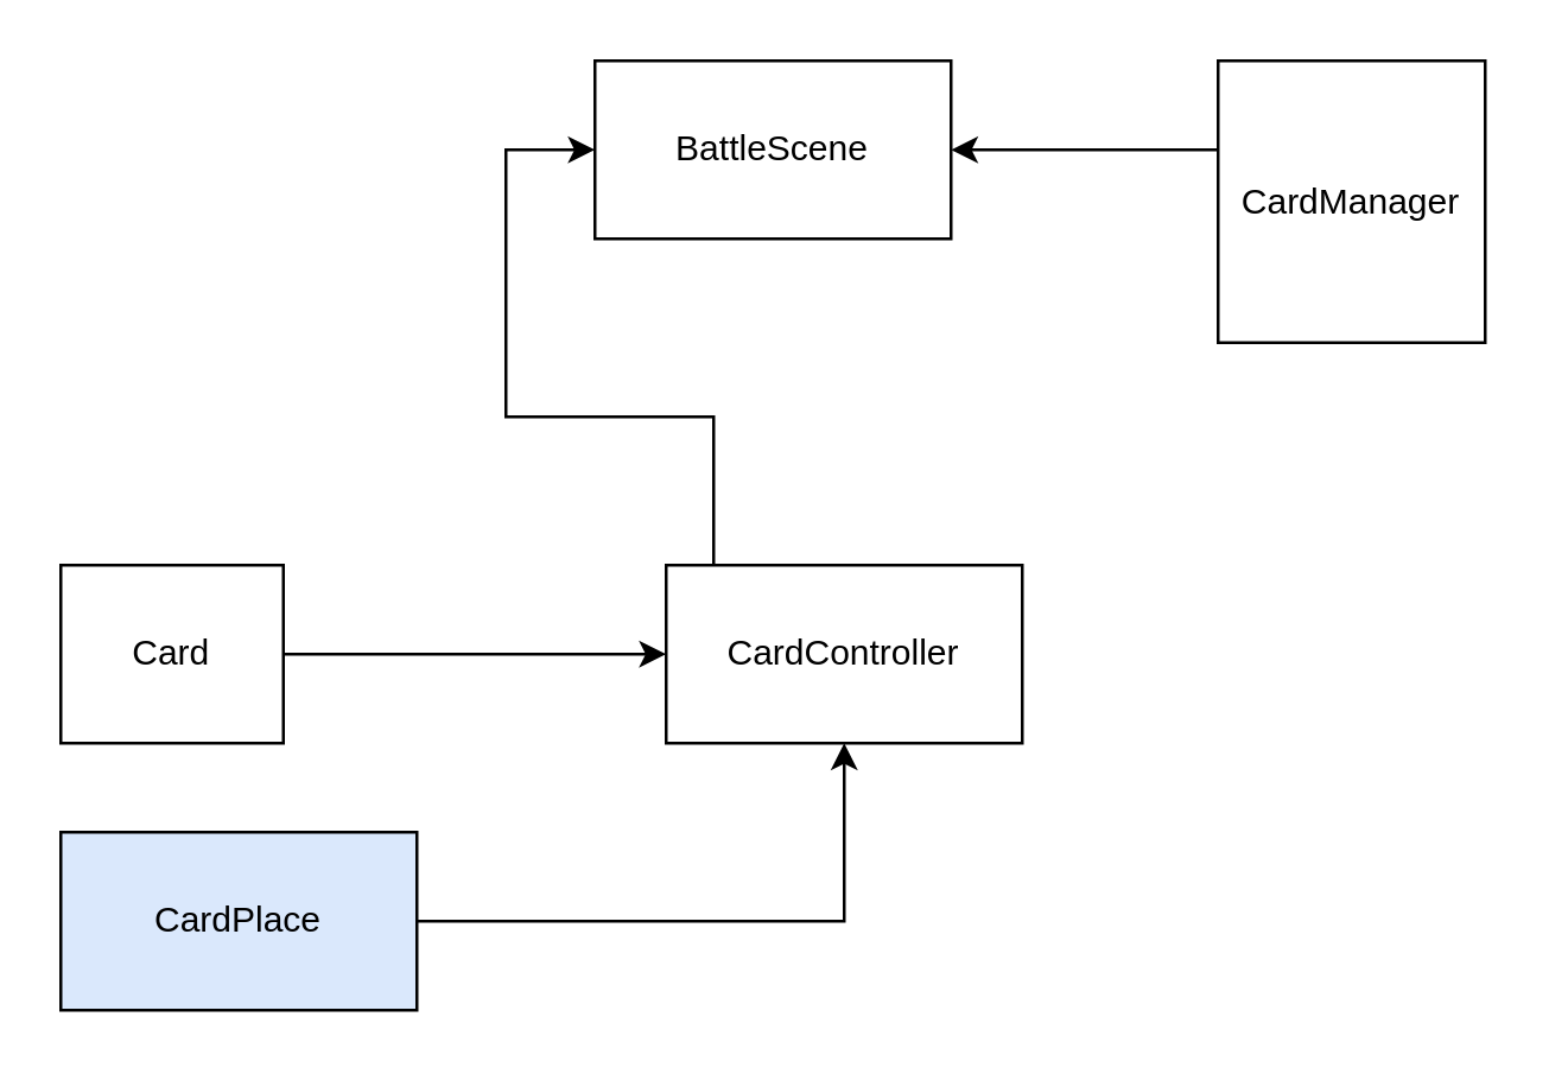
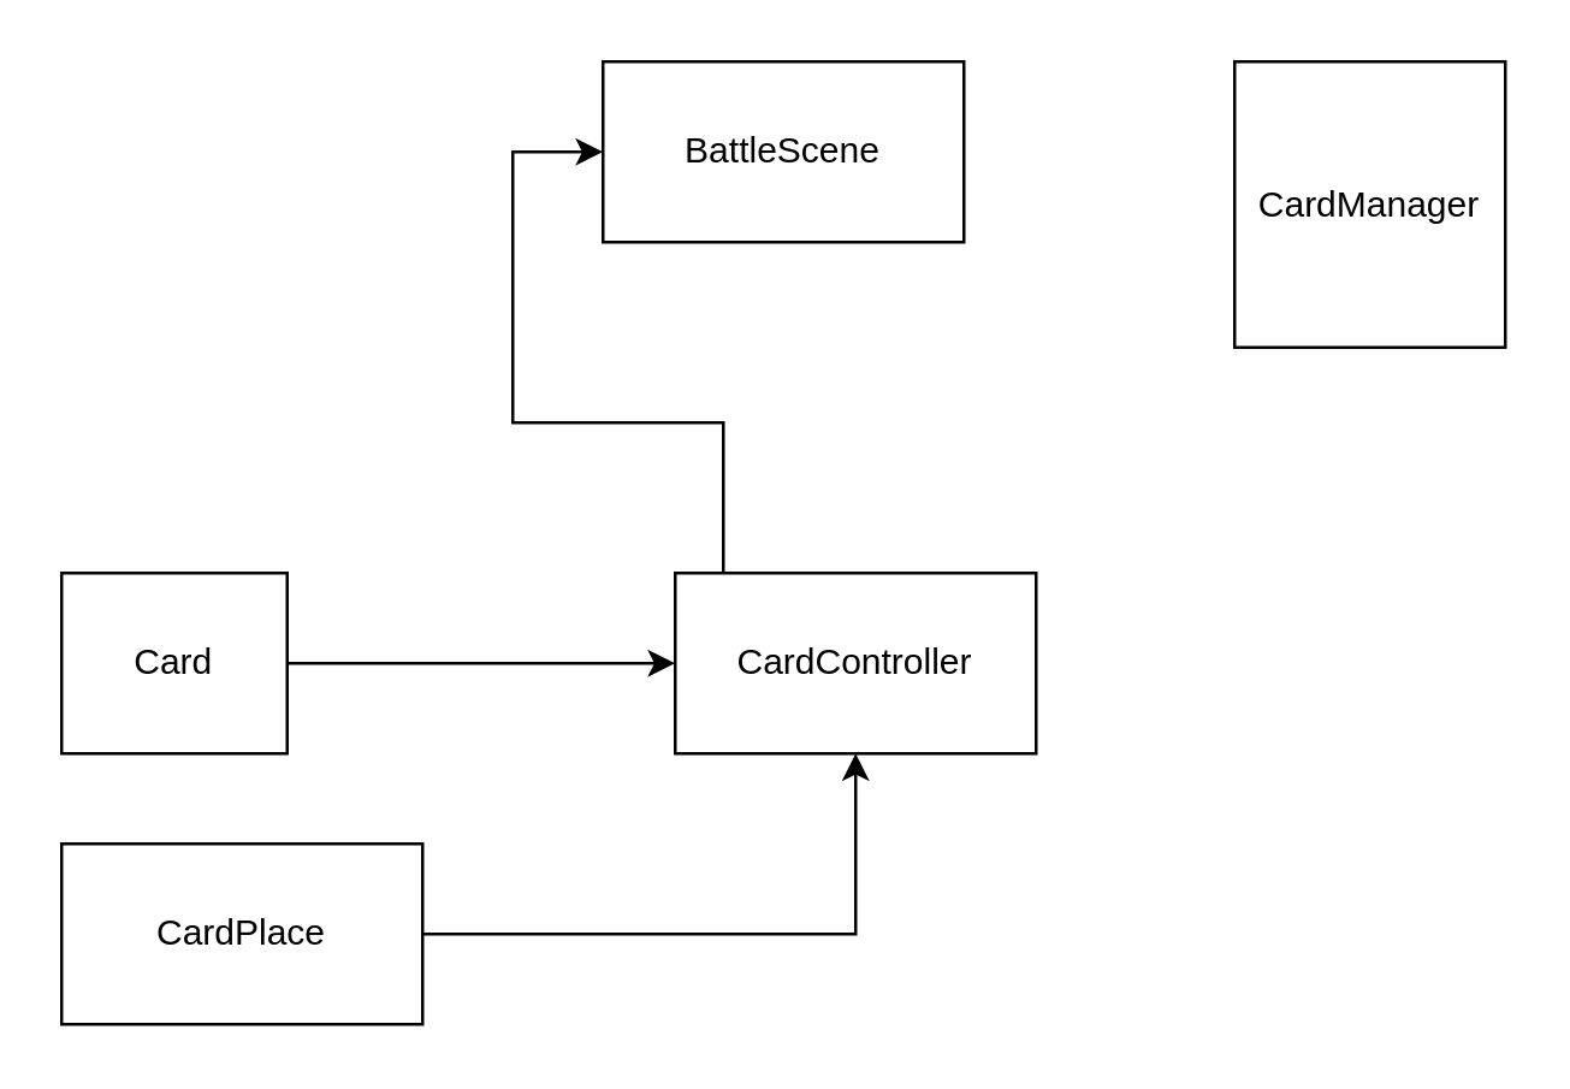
- <mxCell id="3" style="edgeStyle=orthogonalEdgeStyle;rounded=0;orthogonalLoop=1;jettySize=auto;html=1;entryX=1;entryY=0.5;entryDx=0;entryDy=0;exitX=0;exitY=0.5;exitDx=0;exitDy=0;" edge="1" parent="1" source="4" target="2"><mxGeometry relative="1" as="geometry"><Array as="points"><mxPoint x="370" y="50" /><mxPoint x="370" y="50" /></Array></mxGeometry></mxCell>
- <mxCell id="8" value="CardPlace" style="rounded=0;whiteSpace=wrap;html=1;fillColor=#dae8fc;" vertex="1" parent="1"><mxGeometry x="20" y="280" width="120" height="60" as="geometry" /></mxCell>
+ <mxCell id="8" value="CardPlace" style="rounded=0;whiteSpace=wrap;html=1;" vertex="1" parent="1"><mxGeometry x="20" y="280" width="120" height="60" as="geometry" /></mxCell>
